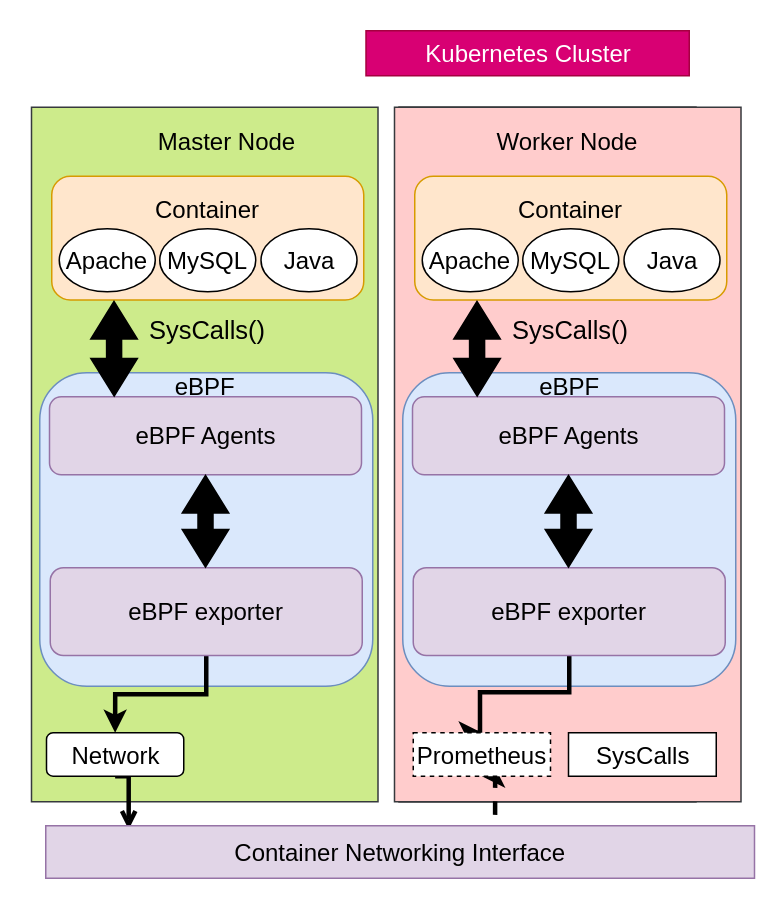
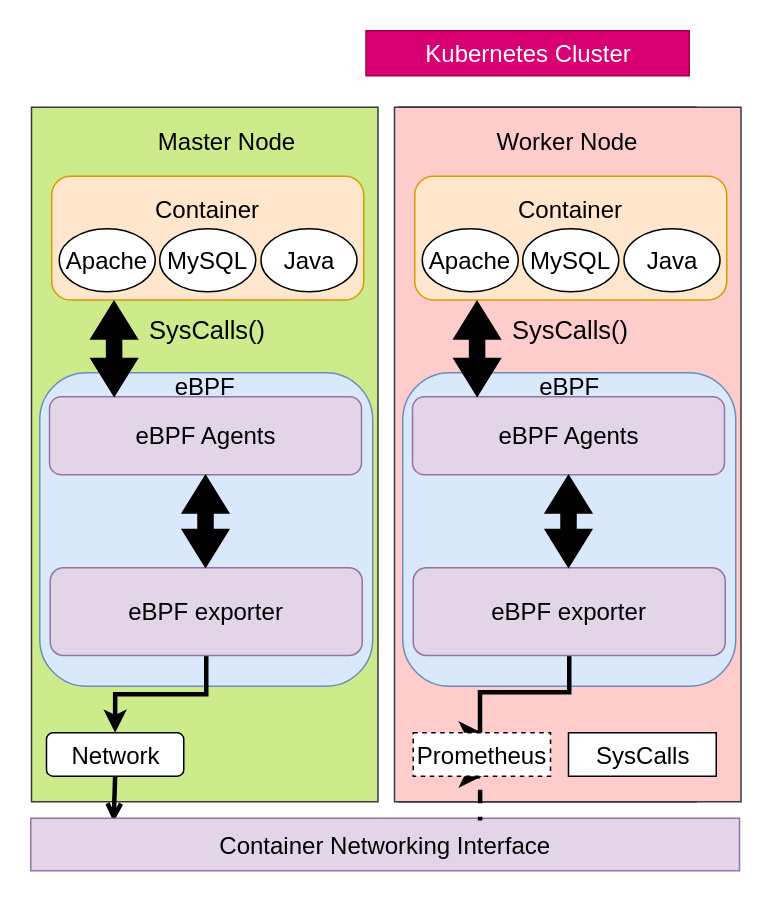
- <mxCell id="20" value="Container Networking Interface" style="rounded=0;whiteSpace=wrap;html=1;fontSize=16;fillColor=#e1d5e7;strokeColor=#9673a6;" vertex="1" parent="1"><mxGeometry x="30" y="550" width="472.5" height="35" as="geometry" /></mxCell>
+ <mxCell id="20" value="Container Networking Interface" style="rounded=0;whiteSpace=wrap;html=1;fontSize=16;fillColor=#e1d5e7;strokeColor=#9673a6;" vertex="1" parent="1"><mxGeometry x="20" y="545" width="472.5" height="35" as="geometry" /></mxCell>
